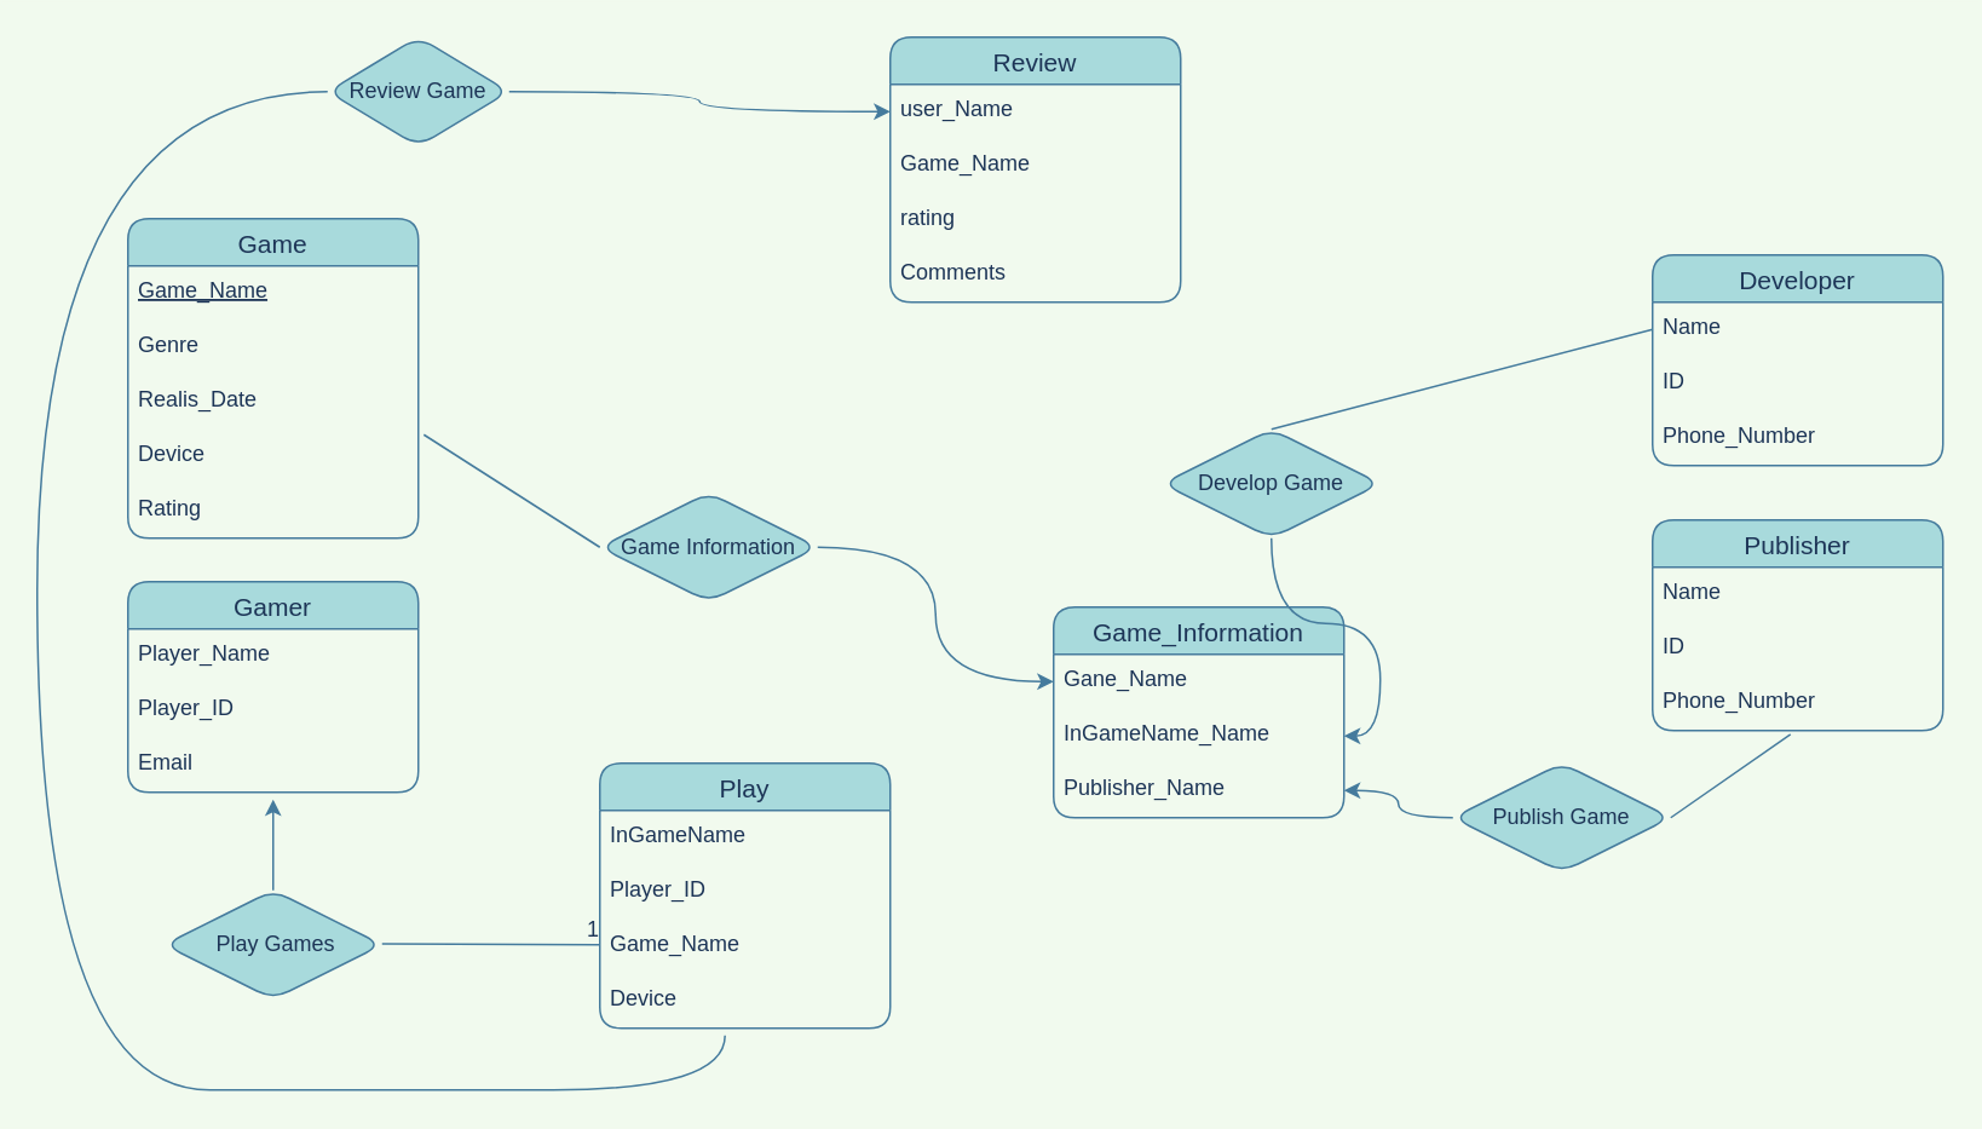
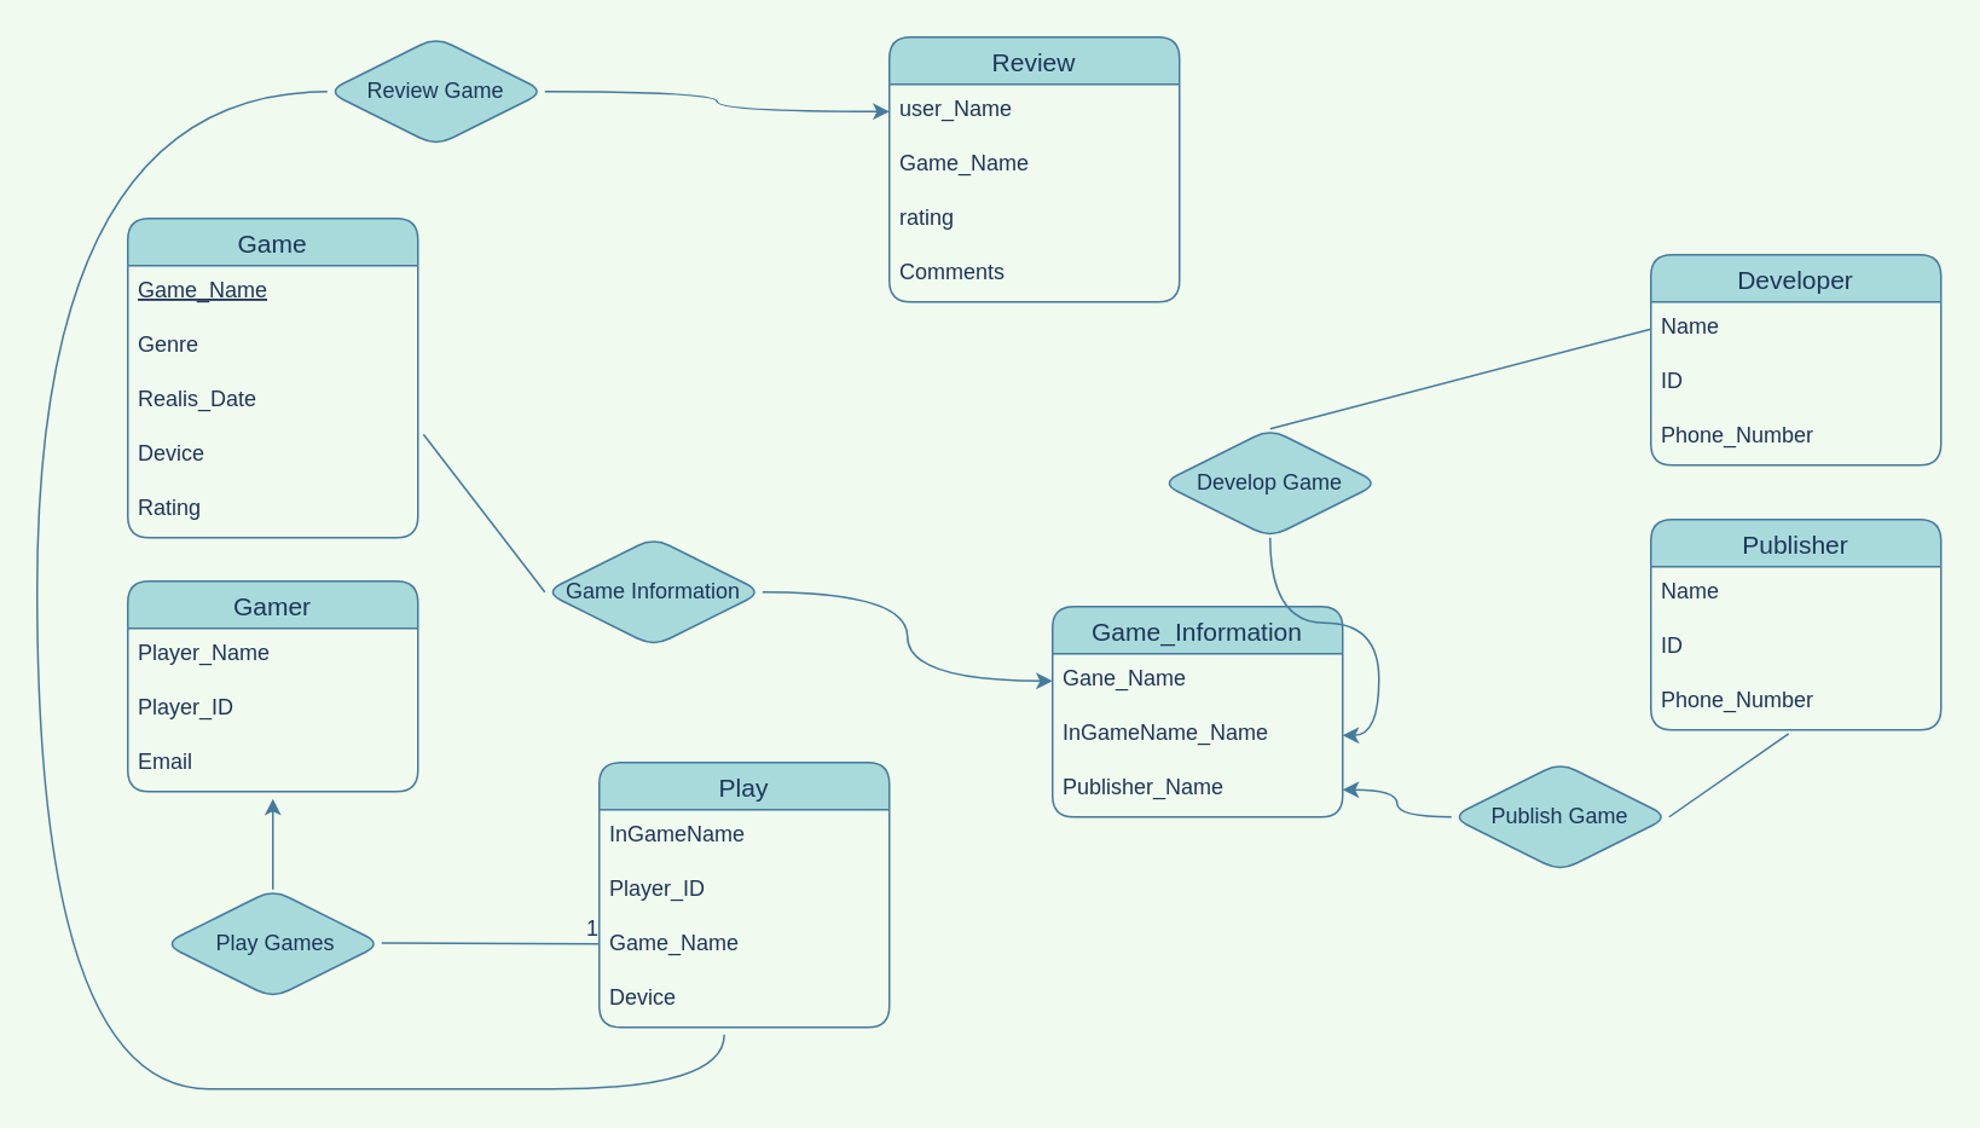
- <mxCell id="48" value="Review Game" style="shape=rhombus;perimeter=rhombusPerimeter;whiteSpace=wrap;html=1;align=center;fillColor=#A8DADC;strokeColor=#457B9D;fontColor=#1D3557;rounded=1;" parent="1" vertex="1"><mxGeometry x="180" y="20" width="100" height="60" as="geometry" /></mxCell>
+ <mxCell id="48" value="Review Game" style="shape=rhombus;perimeter=rhombusPerimeter;whiteSpace=wrap;html=1;align=center;fillColor=#A8DADC;strokeColor=#457B9D;fontColor=#1D3557;rounded=1;" parent="1" vertex="1"><mxGeometry x="180" y="20" width="120" height="60" as="geometry" /></mxCell>
- <mxCell id="45" value="Game Information" style="shape=rhombus;perimeter=rhombusPerimeter;whiteSpace=wrap;html=1;align=center;fillColor=#A8DADC;strokeColor=#457B9D;fontColor=#1D3557;rounded=1;" parent="1" vertex="1"><mxGeometry x="330" y="271" width="120" height="60" as="geometry" /></mxCell>
+ <mxCell id="45" value="Game Information" style="shape=rhombus;perimeter=rhombusPerimeter;whiteSpace=wrap;html=1;align=center;fillColor=#A8DADC;strokeColor=#457B9D;fontColor=#1D3557;rounded=1;" parent="1" vertex="1"><mxGeometry x="300" y="296" width="120" height="60" as="geometry" /></mxCell>
